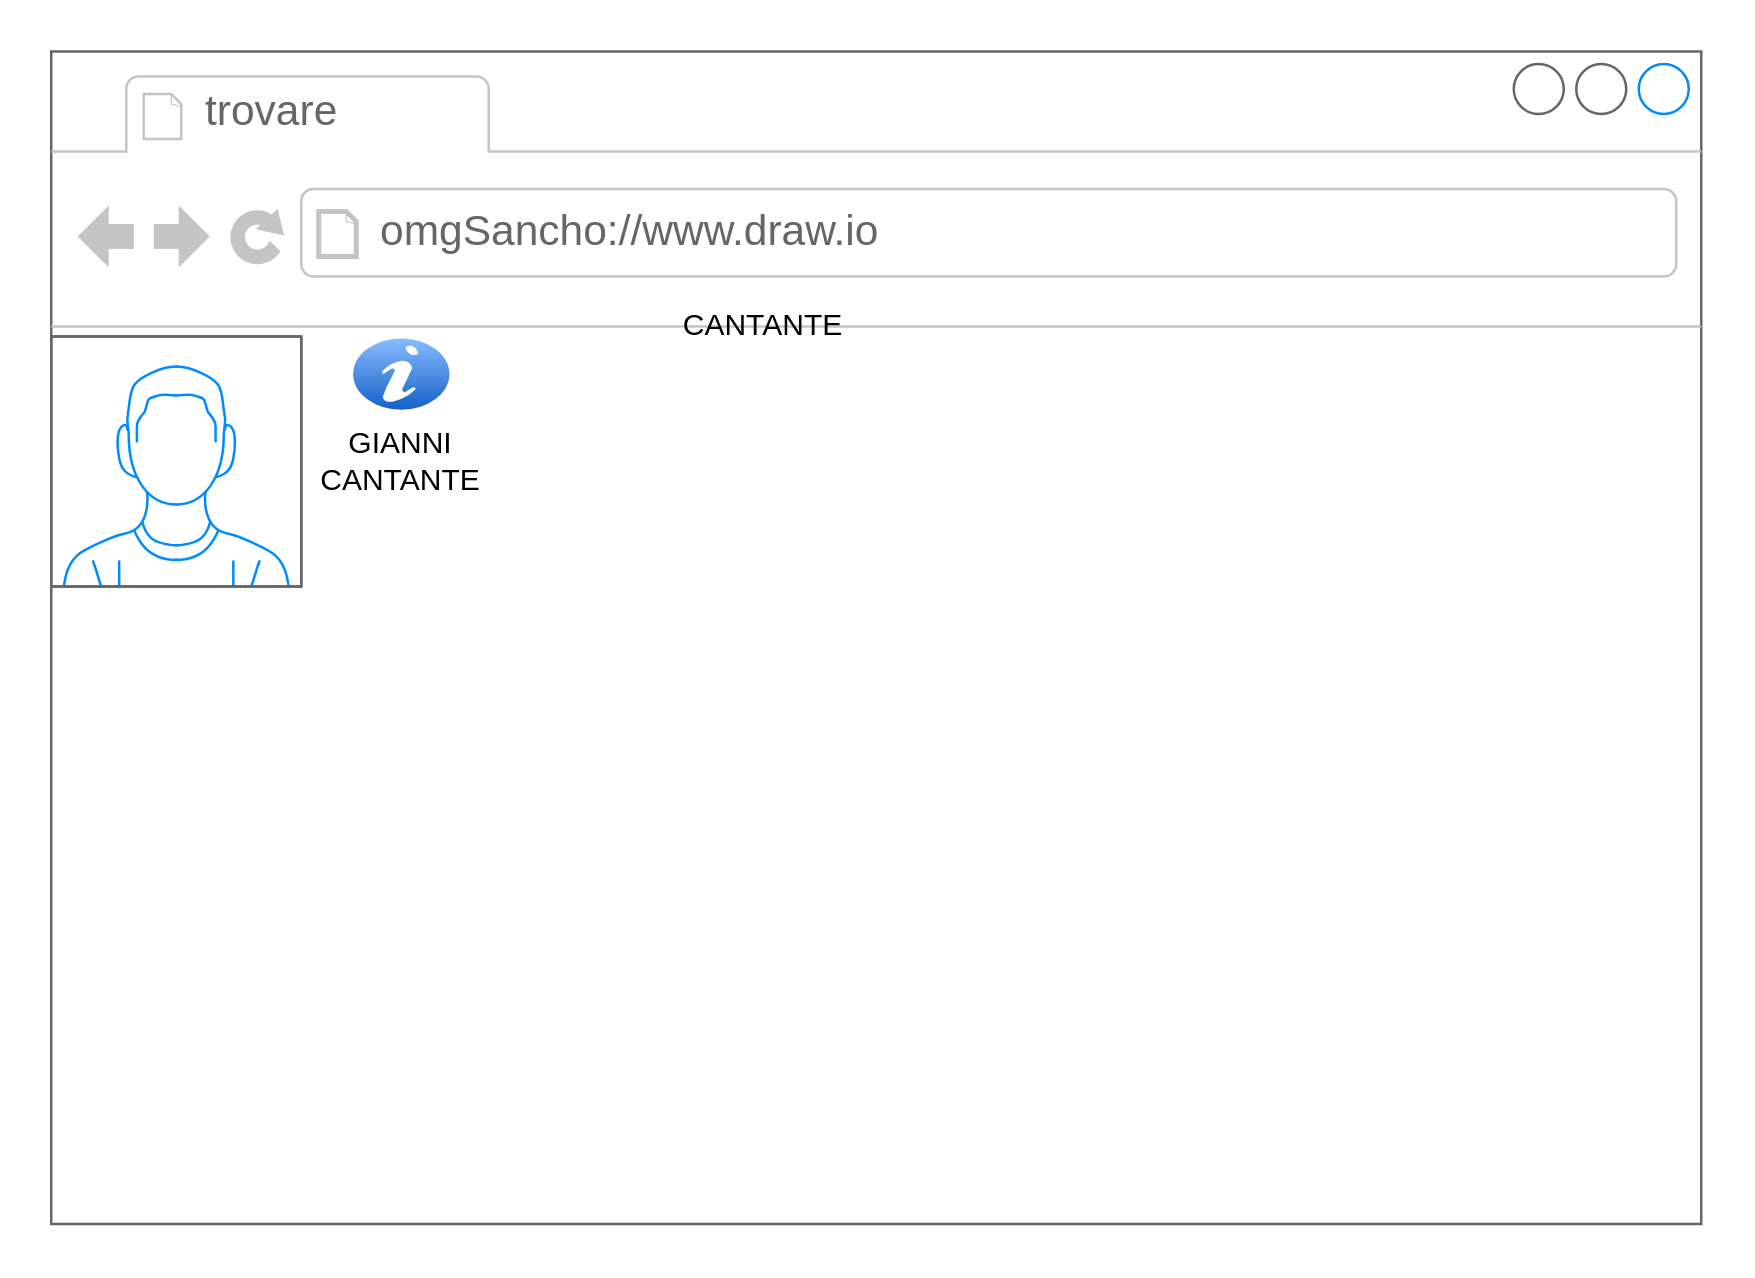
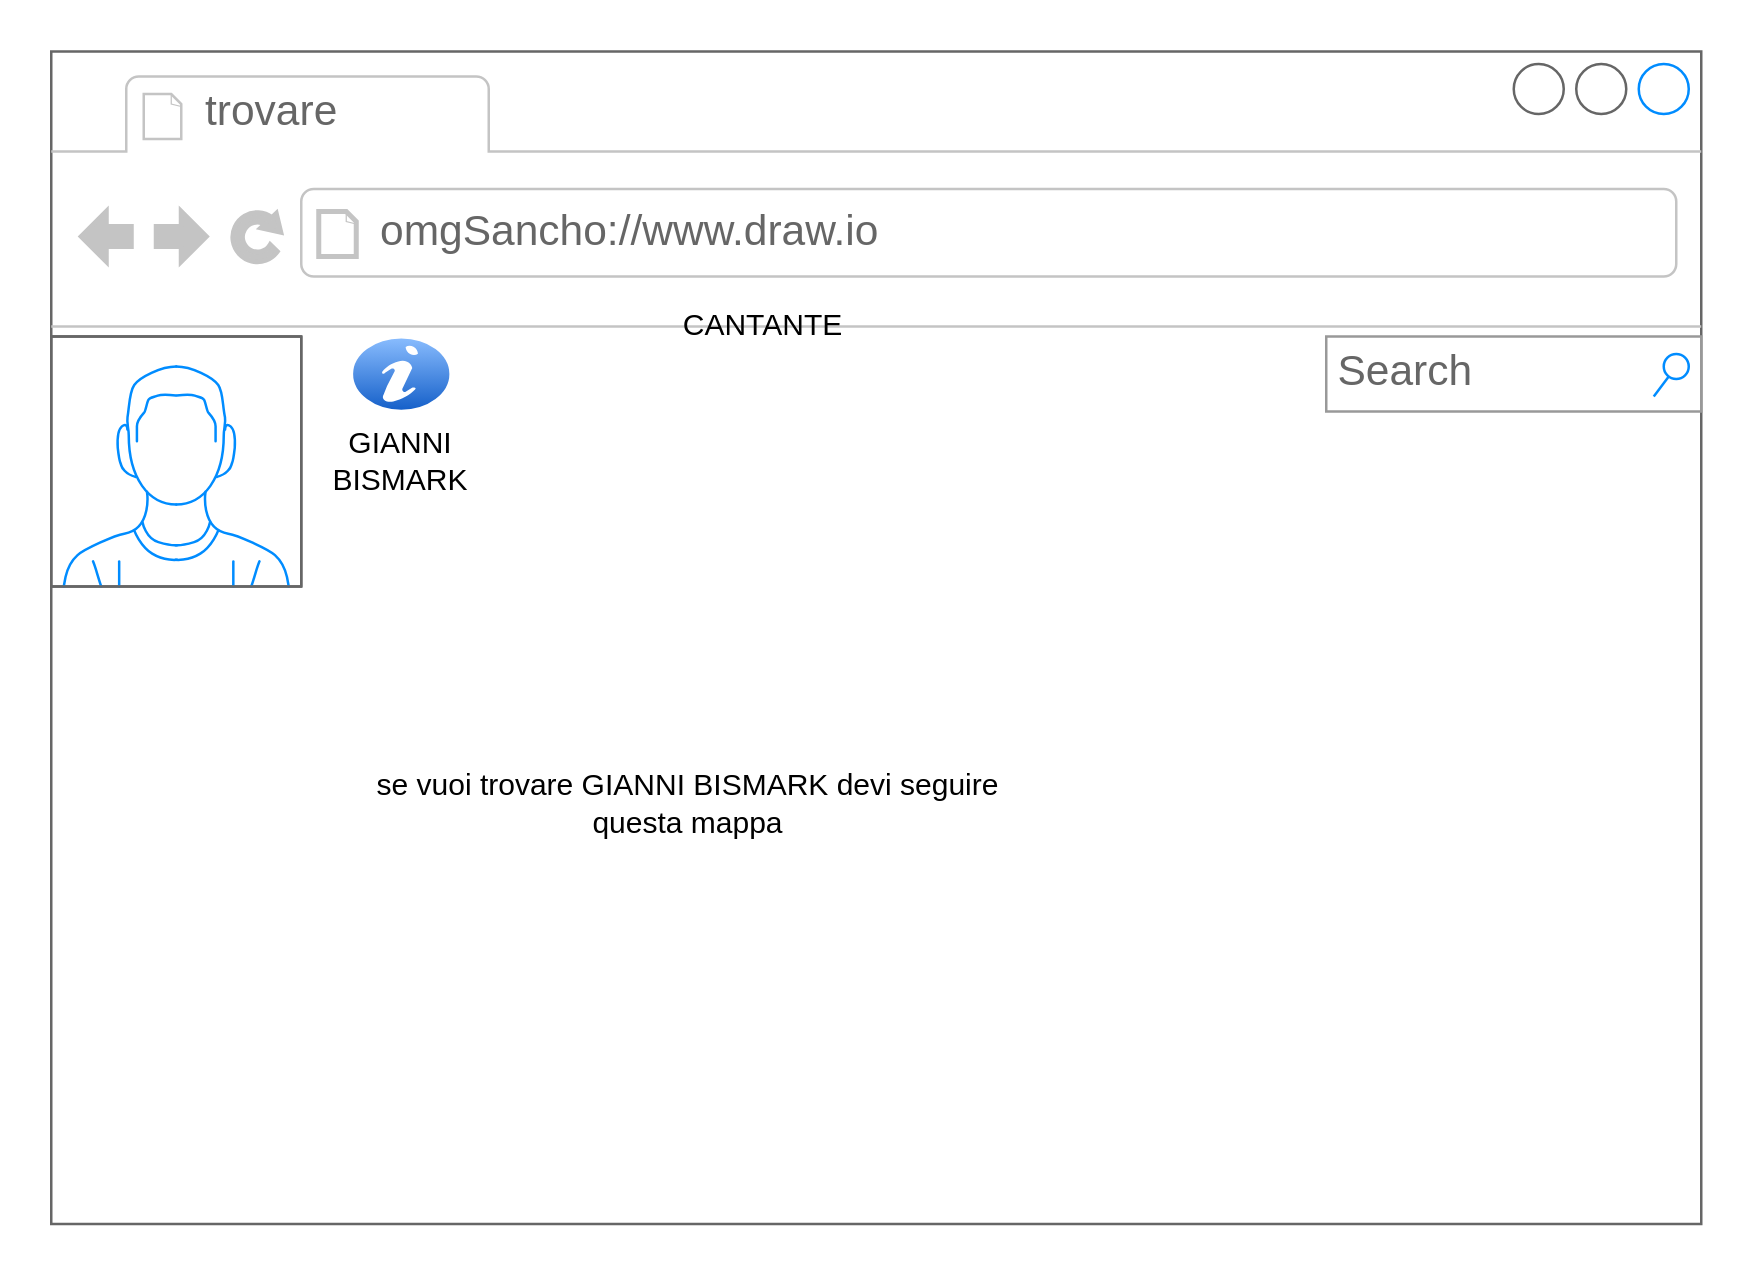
+ <mxCell id="13" value="Search" style="strokeWidth=1;shadow=0;dashed=0;align=center;html=1;shape=mxgraph.mockup.forms.searchBox;strokeColor=#999999;mainText=;strokeColor2=#008cff;fontColor=#666666;fontSize=17;align=left;spacingLeft=3;" vertex="1" parent="2"><mxGeometry x="510" y="114" width="150" height="30" as="geometry" /></mxCell>
- <mxCell id="7" value="GIANNI CANTANTE&lt;br&gt;" style="text;html=1;strokeColor=none;fillColor=none;align=center;verticalAlign=middle;whiteSpace=wrap;rounded=0;" vertex="1" parent="2"><mxGeometry x="90" y="139" width="100" height="50" as="geometry" /></mxCell>
+ <mxCell id="7" value="GIANNI BISMARK&lt;br&gt;" style="text;html=1;strokeColor=none;fillColor=none;align=center;verticalAlign=middle;whiteSpace=wrap;rounded=0;" vertex="1" parent="2"><mxGeometry x="90" y="139" width="100" height="50" as="geometry" /></mxCell>
+ <mxCell id="10" value="se vuoi trovare GIANNI BISMARK devi seguire questa mappa&lt;br&gt;" style="text;html=1;strokeColor=none;fillColor=none;align=center;verticalAlign=middle;whiteSpace=wrap;rounded=0;" vertex="1" parent="2"><mxGeometry x="125" y="291" width="260" height="20" as="geometry" /></mxCell>
